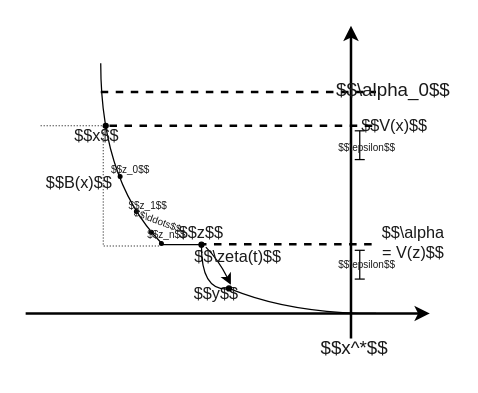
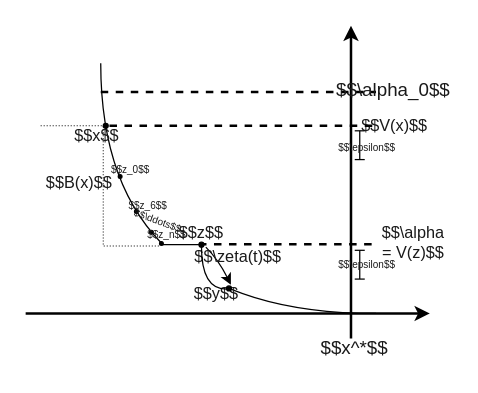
- <mxCell id="30" value="$$z_1$$" style="text;html=1;strokeColor=none;fillColor=none;align=center;verticalAlign=middle;whiteSpace=wrap;rounded=0;fontSize=8;fontColor=#1A1A1A;" parent="1" vertex="1"><mxGeometry x="98" y="148.75" width="40" height="30" as="geometry" /></mxCell>
+ <mxCell id="30" value="$$z_6$$" style="text;html=1;strokeColor=none;fillColor=none;align=center;verticalAlign=middle;whiteSpace=wrap;rounded=0;fontSize=8;fontColor=#1A1A1A;" parent="1" vertex="1"><mxGeometry x="98" y="148.75" width="40" height="30" as="geometry" /></mxCell>
